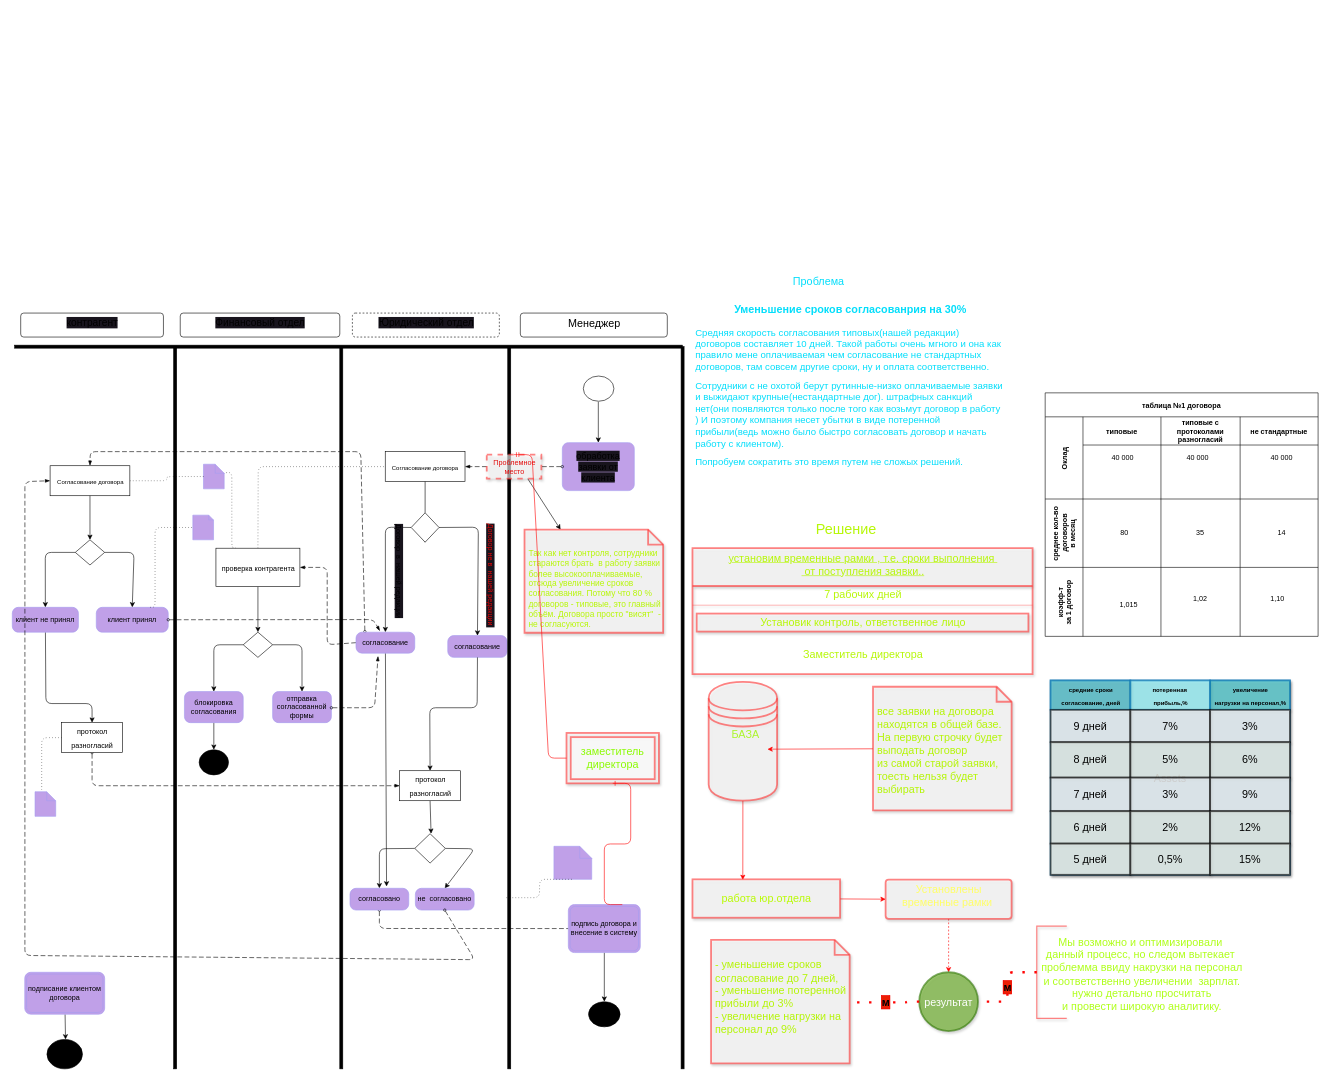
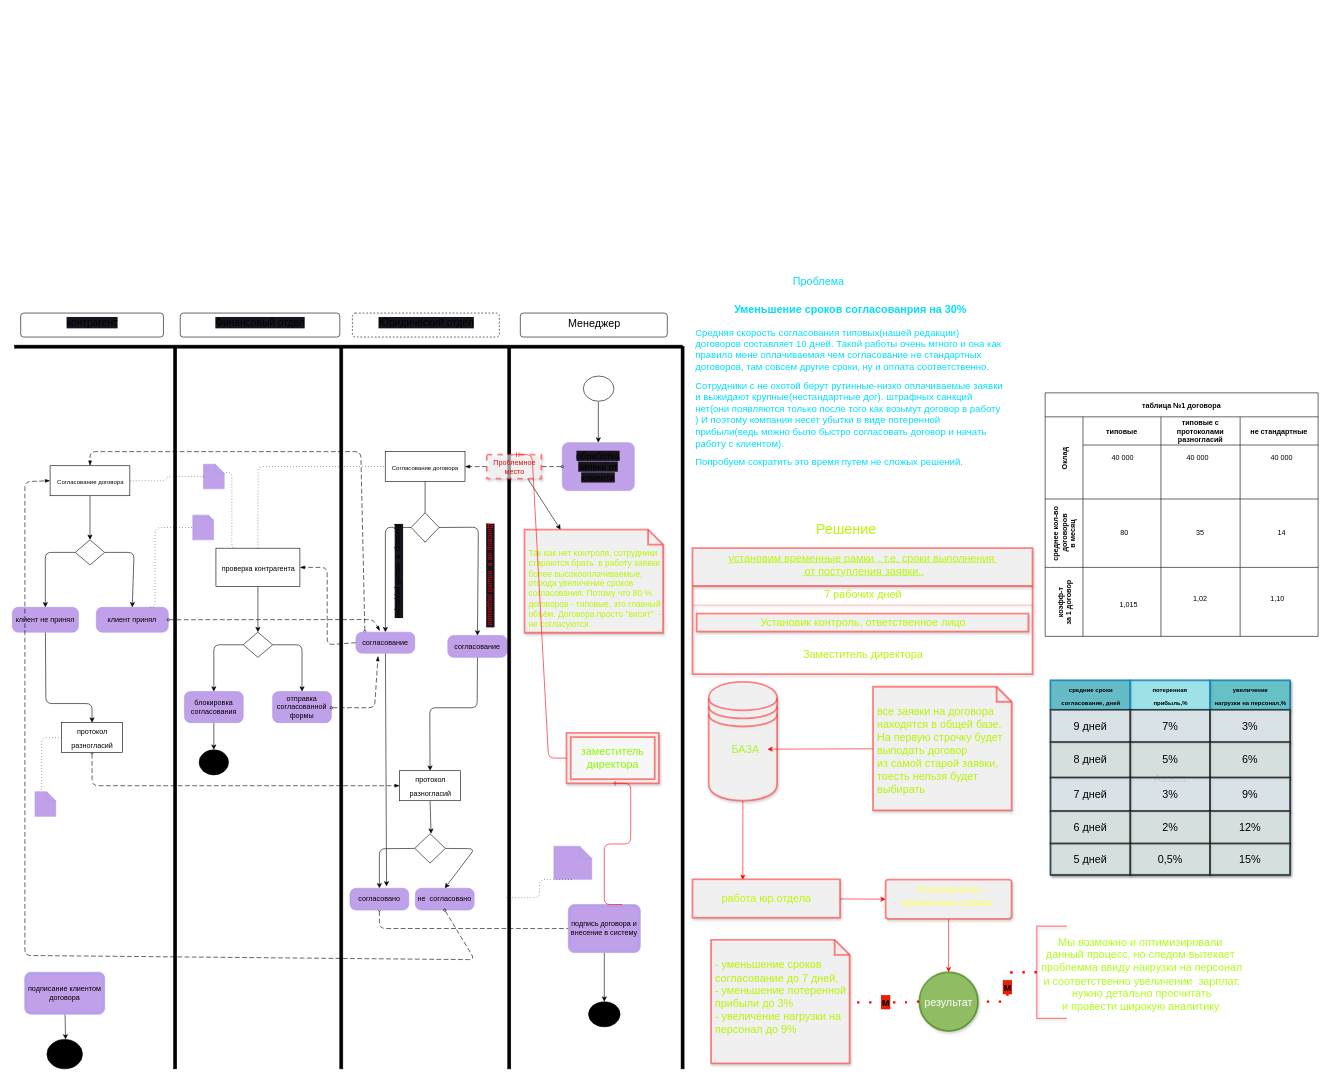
- <mxCell id="143" value="&lt;font&gt;БАЗА&lt;/font&gt;" style="text;html=1;align=center;verticalAlign=middle;resizable=0;points=[];autosize=1;strokeColor=none;fillColor=none;fontSize=18;fontColor=#ABF52C;" vertex="1" parent="1"><mxGeometry x="1210" y="1203" width="63" height="42" as="geometry" /></mxCell>
+ <mxCell id="143" value="&lt;font&gt;БАЗА&lt;/font&gt;" style="text;html=1;align=center;verticalAlign=middle;resizable=0;points=[];autosize=1;strokeColor=none;fillColor=none;fontSize=18;fontColor=#ABF52C;" vertex="1" parent="1"><mxGeometry x="1210" y="1228" width="63" height="42" as="geometry" /></mxCell>
- <mxCell id="144" style="edgeStyle=none;html=1;labelBackgroundColor=#ec1f04;labelBorderColor=#f20707;strokeColor=#ff0505;fontSize=18;fontColor=#04fb08;entryX=0.5;entryY=0;entryDx=0;entryDy=0;dashed=1;" edge="1" parent="1" source="145" target="148"><mxGeometry relative="1" as="geometry"><mxPoint x="1581" y="1648" as="targetPoint" /></mxGeometry></mxCell>
+ <mxCell id="144" style="edgeStyle=none;html=1;labelBackgroundColor=#ec1f04;labelBorderColor=#f20707;strokeColor=#ff0505;fontSize=18;fontColor=#04fb08;entryX=0.5;entryY=0;entryDx=0;entryDy=0;" edge="1" parent="1" source="145" target="148"><mxGeometry relative="1" as="geometry"><mxPoint x="1581" y="1648" as="targetPoint" /></mxGeometry></mxCell>
